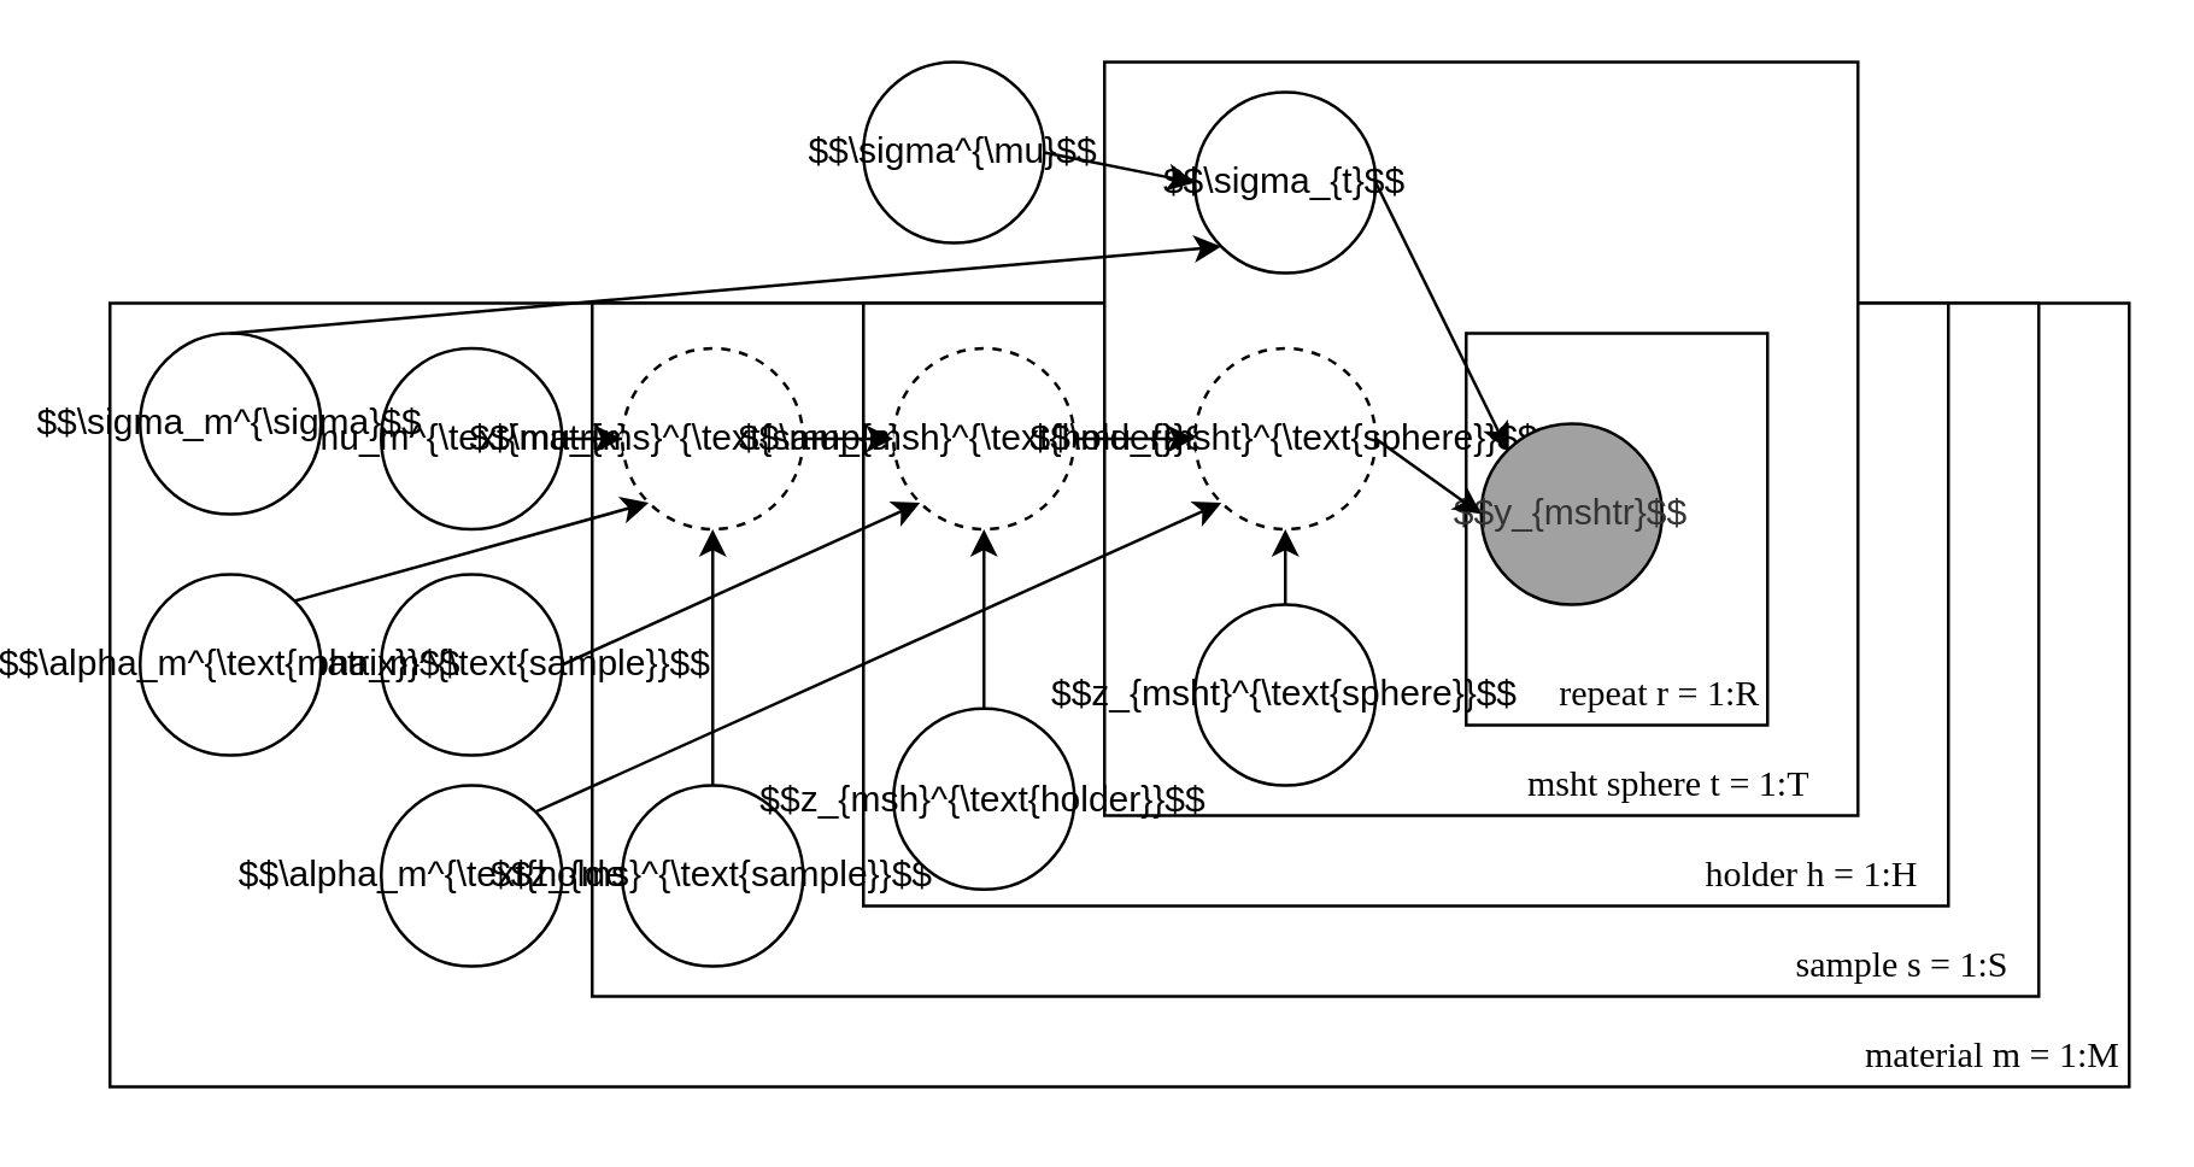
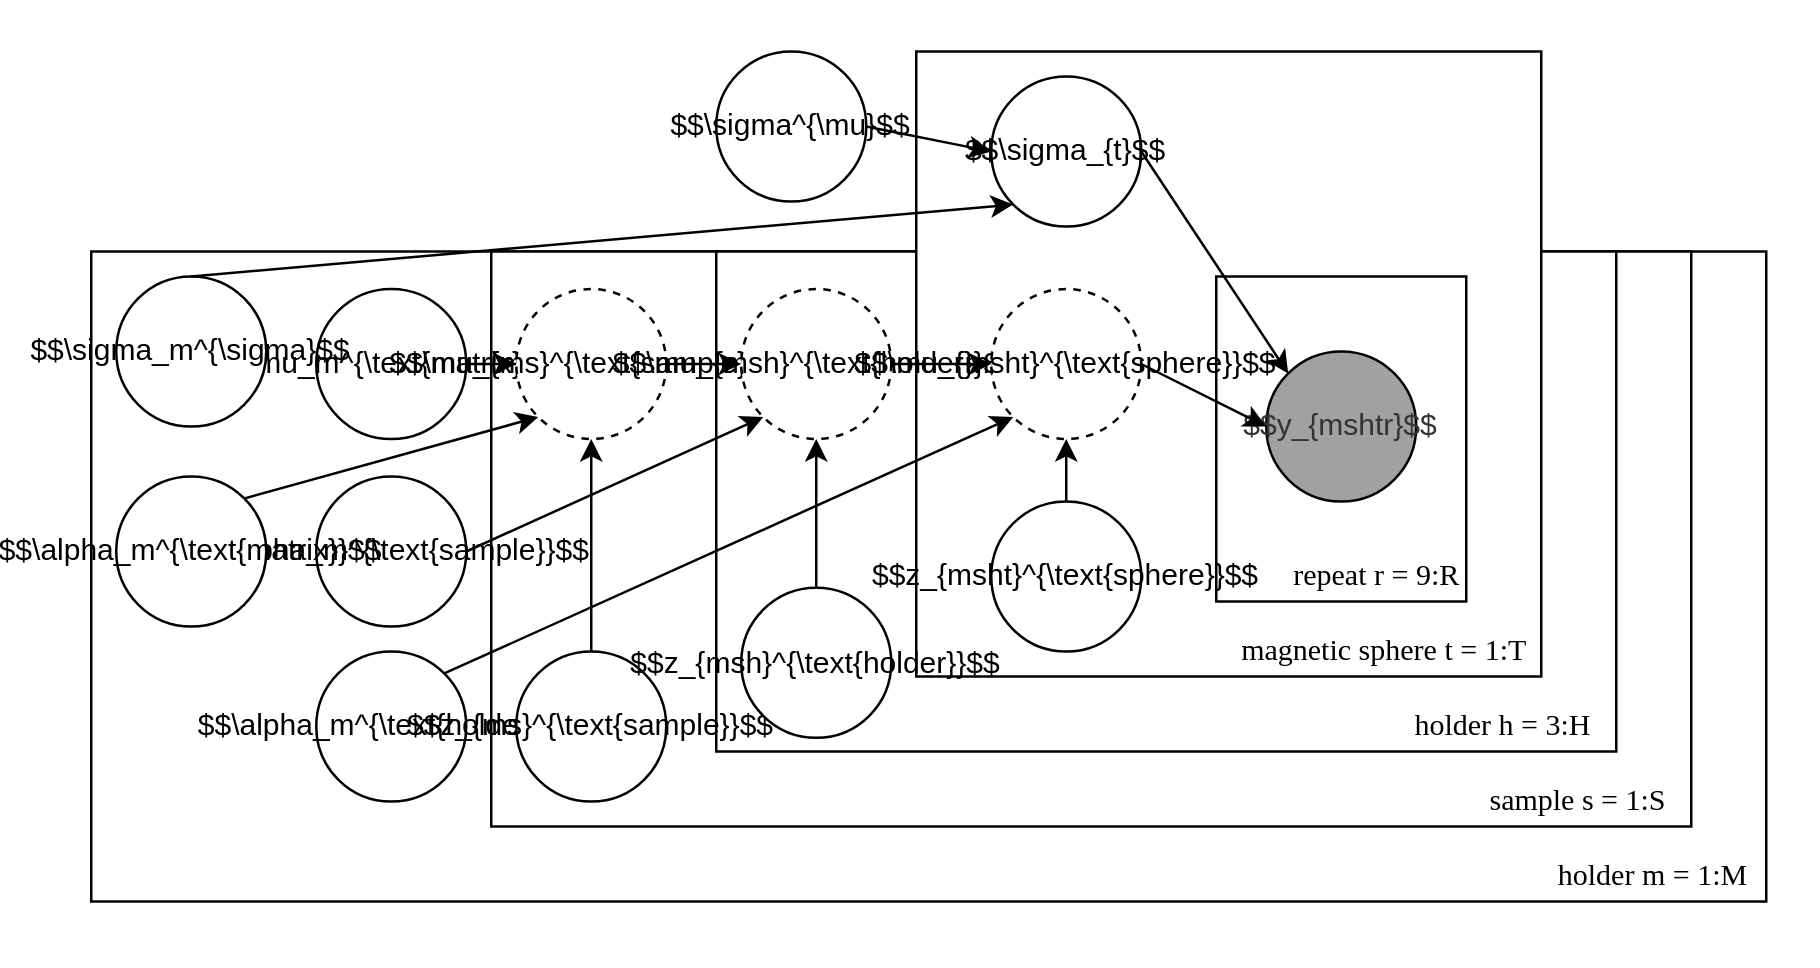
- <mxCell id="18" value="$$y_{mshtr}$$" style="ellipse;whiteSpace=wrap;html=1;aspect=fixed;fillColor=#A1A1A1;fontColor=#333333;strokeColor=#030303;" parent="1" vertex="1"><mxGeometry x="475" y="140" width="60" height="60" as="geometry" /></mxCell>
+ <mxCell id="18" value="$$y_{mshtr}$$" style="ellipse;whiteSpace=wrap;html=1;aspect=fixed;fillColor=#A1A1A1;fontColor=#333333;strokeColor=#030303;" parent="1" vertex="1"><mxGeometry x="490" y="140" width="60" height="60" as="geometry" /></mxCell>
- <mxCell id="33" value="repeat r = 1:R" style="text;html=1;strokeColor=none;fillColor=none;align=center;verticalAlign=middle;whiteSpace=wrap;rounded=0;dashed=1;fontFamily=latex;fontSource=http%3A%2F%2Fmirrors.ctan.org%2Ffonts%2Fcm-unicode%2Ffonts%2Fotf%2Fcmunss.otf;" parent="1" vertex="1"><mxGeometry x="487" y="215" width="95" height="30" as="geometry" /></mxCell>
+ <mxCell id="33" value="repeat r = 9:R" style="text;html=1;strokeColor=none;fillColor=none;align=center;verticalAlign=middle;whiteSpace=wrap;rounded=0;dashed=1;fontFamily=latex;fontSource=http%3A%2F%2Fmirrors.ctan.org%2Ffonts%2Fcm-unicode%2Ffonts%2Fotf%2Fcmunss.otf;" parent="1" vertex="1"><mxGeometry x="487" y="215" width="95" height="30" as="geometry" /></mxCell>
- <mxCell id="34" value="msht sphere t = 1:T" style="text;html=1;strokeColor=none;fillColor=none;align=center;verticalAlign=middle;whiteSpace=wrap;rounded=0;dashed=1;fontFamily=latex;fontSource=http%3A%2F%2Fmirrors.ctan.org%2Ffonts%2Fcm-unicode%2Ffonts%2Fotf%2Fcmunss.otf;" parent="1" vertex="1"><mxGeometry x="475" y="245" width="125" height="30" as="geometry" /></mxCell>
+ <mxCell id="34" value="magnetic sphere t = 1:T" style="text;html=1;strokeColor=none;fillColor=none;align=center;verticalAlign=middle;whiteSpace=wrap;rounded=0;dashed=1;fontFamily=latex;fontSource=http%3A%2F%2Fmirrors.ctan.org%2Ffonts%2Fcm-unicode%2Ffonts%2Fotf%2Fcmunss.otf;" parent="1" vertex="1"><mxGeometry x="475" y="245" width="125" height="30" as="geometry" /></mxCell>
- <mxCell id="35" value="holder h = 1:H" style="text;html=1;strokeColor=none;fillColor=none;align=center;verticalAlign=middle;whiteSpace=wrap;rounded=0;dashed=1;fontFamily=latex;fontSource=http%3A%2F%2Fmirrors.ctan.org%2Ffonts%2Fcm-unicode%2Ffonts%2Fotf%2Fcmunss.otf;" parent="1" vertex="1"><mxGeometry x="540" y="275" width="90" height="30" as="geometry" /></mxCell>
+ <mxCell id="35" value="holder h = 3:H" style="text;html=1;strokeColor=none;fillColor=none;align=center;verticalAlign=middle;whiteSpace=wrap;rounded=0;dashed=1;fontFamily=latex;fontSource=http%3A%2F%2Fmirrors.ctan.org%2Ffonts%2Fcm-unicode%2Ffonts%2Fotf%2Fcmunss.otf;" parent="1" vertex="1"><mxGeometry x="540" y="275" width="90" height="30" as="geometry" /></mxCell>
- <mxCell id="37" value="material m = 1:M" style="text;html=1;strokeColor=none;fillColor=none;align=center;verticalAlign=middle;whiteSpace=wrap;rounded=0;dashed=1;fontFamily=latex;fontSource=http%3A%2F%2Fmirrors.ctan.org%2Ffonts%2Fcm-unicode%2Ffonts%2Fotf%2Fcmunss.otf;" parent="1" vertex="1"><mxGeometry x="600" y="335" width="90" height="30" as="geometry" /></mxCell>
+ <mxCell id="37" value="holder m = 1:M" style="text;html=1;strokeColor=none;fillColor=none;align=center;verticalAlign=middle;whiteSpace=wrap;rounded=0;dashed=1;fontFamily=latex;fontSource=http%3A%2F%2Fmirrors.ctan.org%2Ffonts%2Fcm-unicode%2Ffonts%2Fotf%2Fcmunss.otf;" parent="1" vertex="1"><mxGeometry x="600" y="335" width="90" height="30" as="geometry" /></mxCell>
